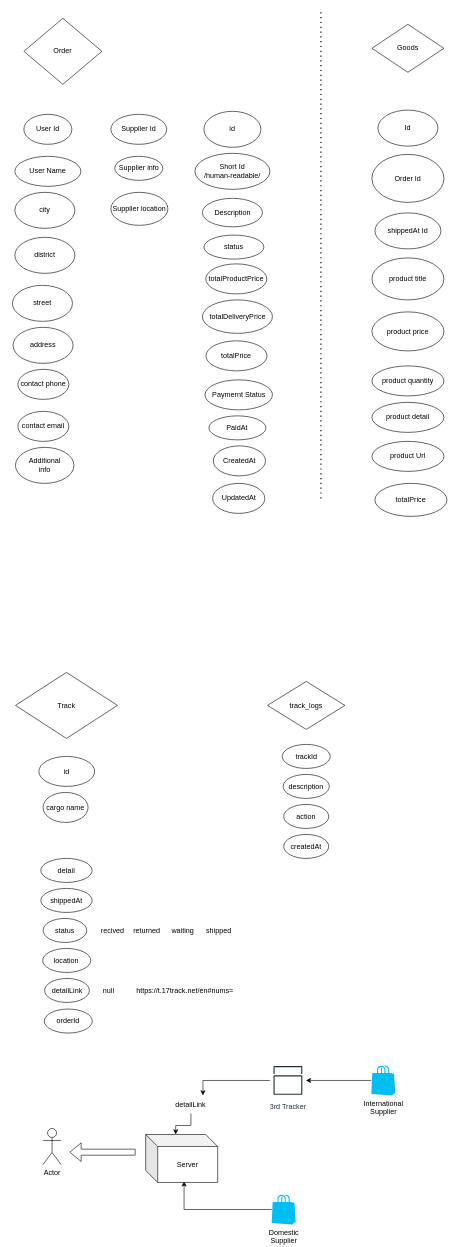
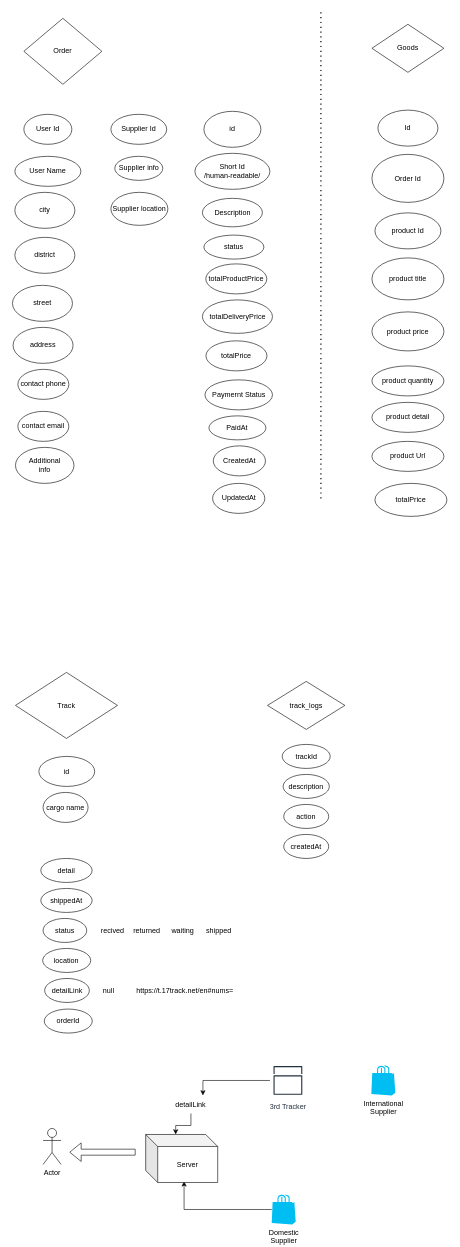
- <mxCell id="17" value="shippedAt Id" style="ellipse;whiteSpace=wrap;html=1;" parent="1" vertex="1"><mxGeometry x="624" y="354.25" width="110" height="60" as="geometry" /></mxCell>
+ <mxCell id="17" value="product Id" style="ellipse;whiteSpace=wrap;html=1;" parent="1" vertex="1"><mxGeometry x="624" y="354.25" width="110" height="60" as="geometry" /></mxCell>
- <mxCell id="42" style="edgeStyle=orthogonalEdgeStyle;rounded=0;orthogonalLoop=1;jettySize=auto;html=1;" parent="1" source="43" target="45" edge="1"><mxGeometry relative="1" as="geometry" /></mxCell>
